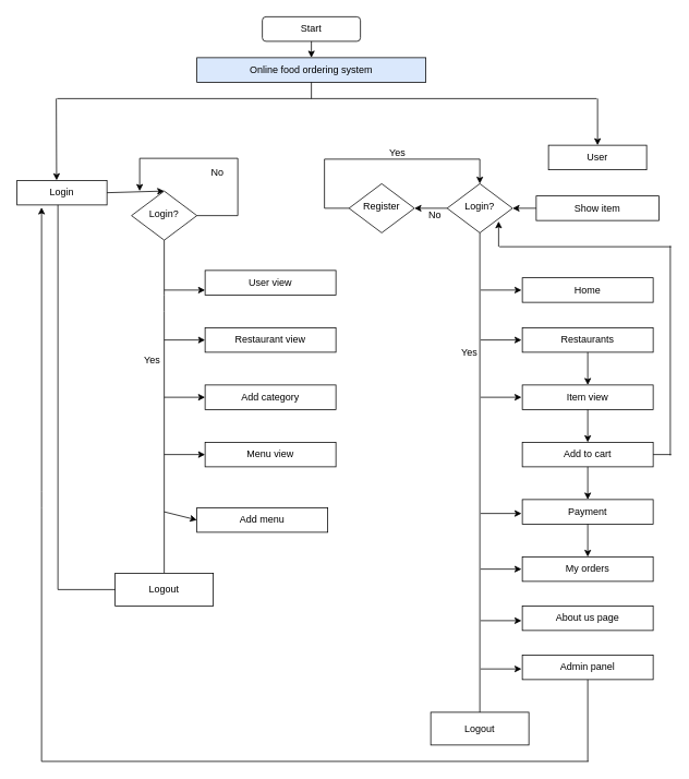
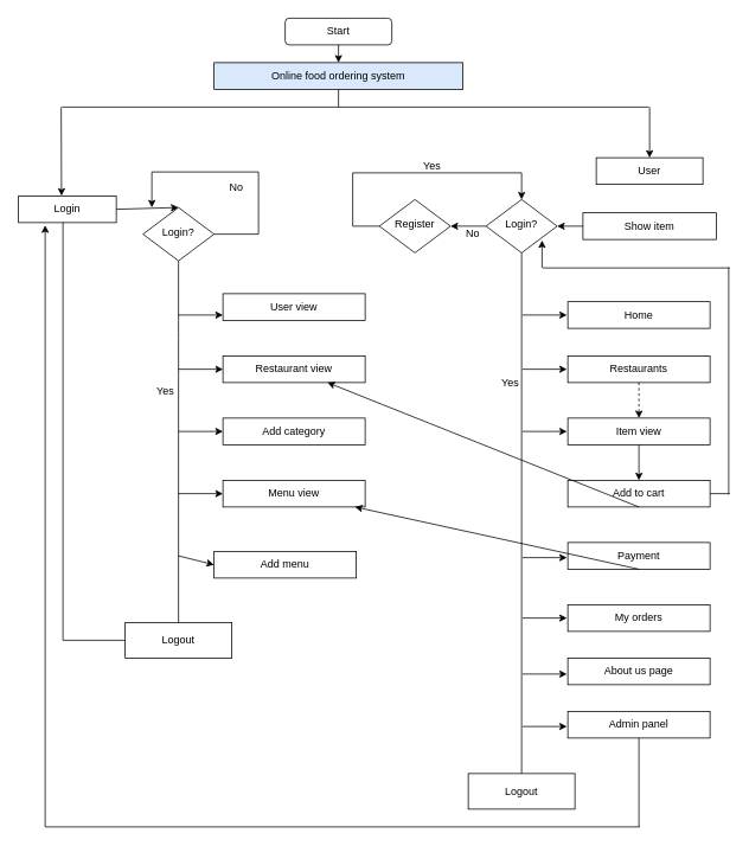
- <mxCell id="67" value="" style="endArrow=classic;html=1;exitX=0.5;exitY=1;exitDx=0;exitDy=0;entryX=0.5;entryY=0;entryDx=0;entryDy=0;" parent="1" source="45" target="46" edge="1"><mxGeometry width="50" height="50" relative="1" as="geometry"><mxPoint x="430" y="520" as="sourcePoint" /><mxPoint x="480" y="470" as="targetPoint" /></mxGeometry></mxCell>
+ <mxCell id="67" value="" style="endArrow=classic;html=1;exitX=0.5;exitY=1;exitDx=0;exitDy=0;entryX=0.5;entryY=0;entryDx=0;entryDy=0;dashed=1;" parent="1" source="45" target="46" edge="1"><mxGeometry width="50" height="50" relative="1" as="geometry"><mxPoint x="430" y="520" as="sourcePoint" /><mxPoint x="480" y="470" as="targetPoint" /></mxGeometry></mxCell>
- <mxCell id="68" value="" style="endArrow=classic;html=1;exitX=0.5;exitY=1;exitDx=0;exitDy=0;entryX=0.5;entryY=0;entryDx=0;entryDy=0;" parent="1" source="48" target="47" edge="1"><mxGeometry width="50" height="50" relative="1" as="geometry"><mxPoint x="430" y="660" as="sourcePoint" /><mxPoint x="480" y="610" as="targetPoint" /></mxGeometry></mxCell>
+ <mxCell id="68" value="" style="endArrow=classic;html=1;exitX=0.5;exitY=1;exitDx=0;exitDy=0;" parent="1" source="48" target="35" edge="1"><mxGeometry width="50" height="50" relative="1" as="geometry"><mxPoint x="430" y="660" as="sourcePoint" /><mxPoint x="480" y="610" as="targetPoint" /></mxGeometry></mxCell>
- <mxCell id="69" value="" style="endArrow=classic;html=1;exitX=0.5;exitY=1;exitDx=0;exitDy=0;entryX=0.5;entryY=0;entryDx=0;entryDy=0;" parent="1" source="47" target="57" edge="1"><mxGeometry width="50" height="50" relative="1" as="geometry"><mxPoint x="430" y="640" as="sourcePoint" /><mxPoint x="480" y="590" as="targetPoint" /></mxGeometry></mxCell>
+ <mxCell id="69" value="" style="endArrow=classic;html=1;exitX=0.5;exitY=1;exitDx=0;exitDy=0;" parent="1" source="47" target="38" edge="1"><mxGeometry width="50" height="50" relative="1" as="geometry"><mxPoint x="430" y="640" as="sourcePoint" /><mxPoint x="480" y="590" as="targetPoint" /></mxGeometry></mxCell>
